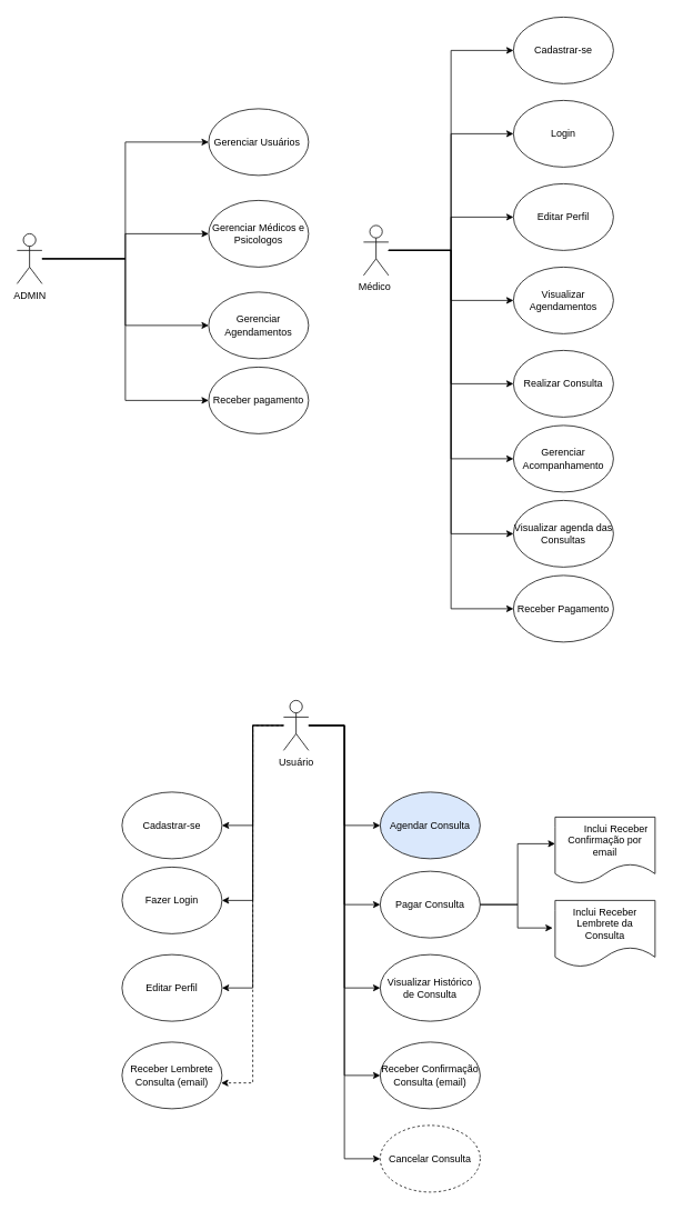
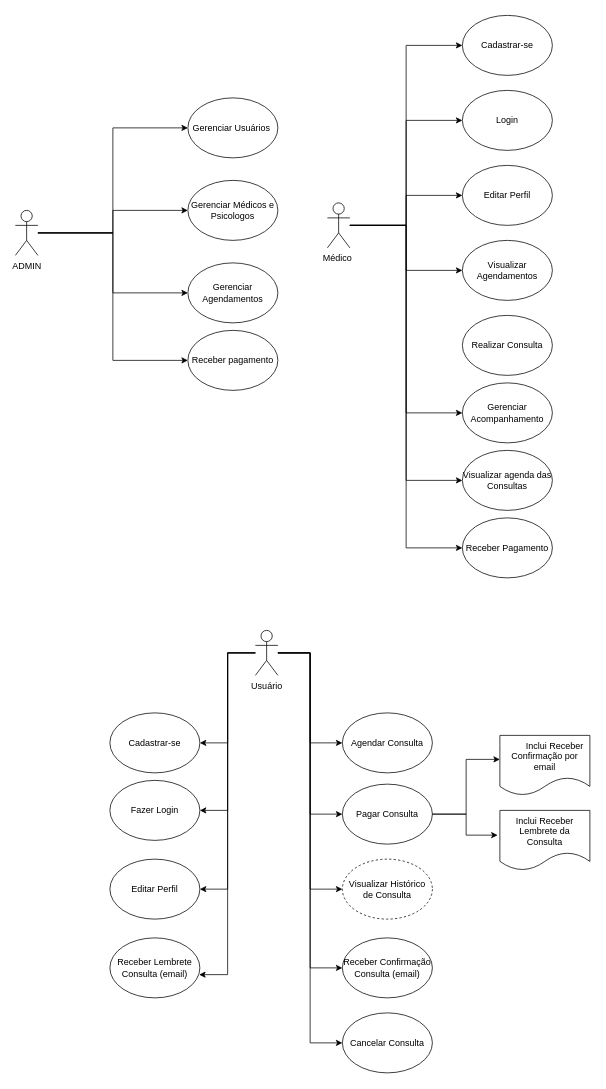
- <mxCell id="11" style="edgeStyle=orthogonalEdgeStyle;rounded=0;orthogonalLoop=1;jettySize=auto;html=1;entryX=0;entryY=0.5;entryDx=0;entryDy=0;" parent="1" source="18" target="20" edge="1"><mxGeometry relative="1" as="geometry" /></mxCell>
- <mxCell id="34" value="&lt;div&gt;Agendar Consulta&lt;/div&gt;" style="ellipse;whiteSpace=wrap;html=1;fillColor=#dae8fc;" parent="1" vertex="1"><mxGeometry x="456" y="950" width="120" height="80" as="geometry" /></mxCell>
+ <mxCell id="34" value="&lt;div&gt;Agendar Consulta&lt;/div&gt;" style="ellipse;whiteSpace=wrap;html=1;" parent="1" vertex="1"><mxGeometry x="456" y="950" width="120" height="80" as="geometry" /></mxCell>
- <mxCell id="36" value="&lt;div&gt;Visualizar Histórico de Consulta&lt;/div&gt;" style="ellipse;whiteSpace=wrap;html=1;" parent="1" vertex="1"><mxGeometry x="456" y="1145" width="120" height="80" as="geometry" /></mxCell>
+ <mxCell id="36" value="&lt;div&gt;Visualizar Histórico de Consulta&lt;/div&gt;" style="ellipse;whiteSpace=wrap;html=1;dashed=1;" parent="1" vertex="1"><mxGeometry x="456" y="1145" width="120" height="80" as="geometry" /></mxCell>
- <mxCell id="43" style="edgeStyle=orthogonalEdgeStyle;rounded=0;orthogonalLoop=1;jettySize=auto;html=1;entryX=0.992;entryY=0.613;entryDx=0;entryDy=0;entryPerimeter=0;dashed=1;" parent="1" source="30" target="42" edge="1"><mxGeometry relative="1" as="geometry" /></mxCell>
+ <mxCell id="43" style="edgeStyle=orthogonalEdgeStyle;rounded=0;orthogonalLoop=1;jettySize=auto;html=1;entryX=0.992;entryY=0.613;entryDx=0;entryDy=0;entryPerimeter=0;" parent="1" source="30" target="42" edge="1"><mxGeometry relative="1" as="geometry" /></mxCell>
- <mxCell id="44" value="&lt;div&gt;Cancelar Consulta&lt;/div&gt;" style="ellipse;whiteSpace=wrap;html=1;dashed=1;" parent="1" vertex="1"><mxGeometry x="456" y="1350" width="120" height="80" as="geometry" /></mxCell>
+ <mxCell id="44" value="&lt;div&gt;Cancelar Consulta&lt;/div&gt;" style="ellipse;whiteSpace=wrap;html=1;" parent="1" vertex="1"><mxGeometry x="456" y="1350" width="120" height="80" as="geometry" /></mxCell>
